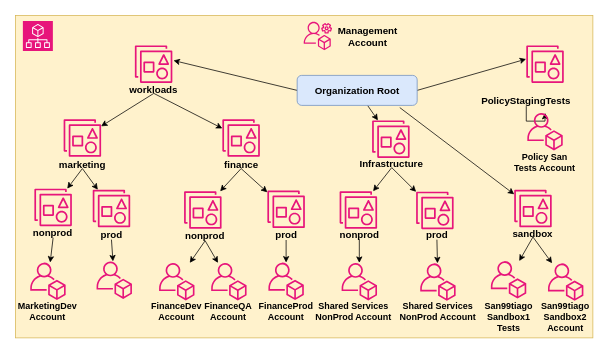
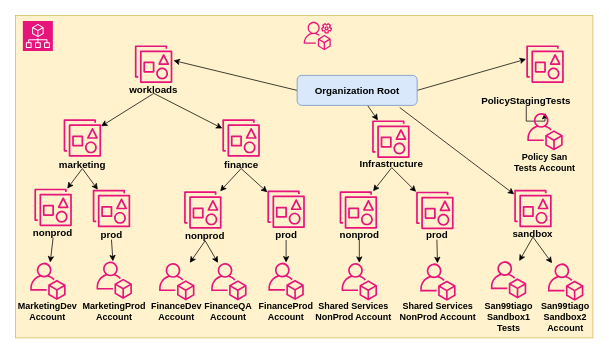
- <mxCell id="11" value="Management&lt;br style=&quot;font-size: 13px;&quot;&gt;Account" style="text;html=1;strokeColor=none;fillColor=none;align=center;verticalAlign=middle;whiteSpace=wrap;rounded=0;fontSize=13;fontStyle=1" parent="1" vertex="1"><mxGeometry x="447.36" y="30" width="86" height="35" as="geometry" /></mxCell>
+ <mxCell id="68" value="MarketingProd&lt;br&gt;Account" style="text;html=1;strokeColor=none;fillColor=none;align=center;verticalAlign=middle;whiteSpace=wrap;rounded=0;fontSize=12;fontStyle=1" vertex="1" parent="1"><mxGeometry x="113.66" y="399.5" width="76.33" height="30" as="geometry" /></mxCell>
